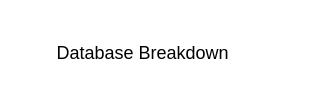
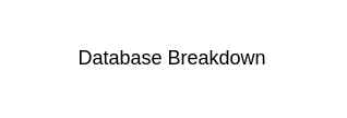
- <mxCell id="2" value="&lt;div&gt;Database Breakdown&lt;/div&gt;" style="text;html=1;strokeColor=none;fillColor=none;align=center;verticalAlign=middle;whiteSpace=wrap;rounded=0;" vertex="1" parent="1"><mxGeometry x="10" y="20" width="170" height="30" as="geometry" /></mxCell>
+ <mxCell id="2" value="&lt;div&gt;Database Breakdown&lt;/div&gt;" style="text;html=1;strokeColor=none;fillColor=none;align=center;verticalAlign=middle;whiteSpace=wrap;rounded=0;" vertex="1" parent="1"><mxGeometry x="20" y="20" width="170" height="30" as="geometry" /></mxCell>
